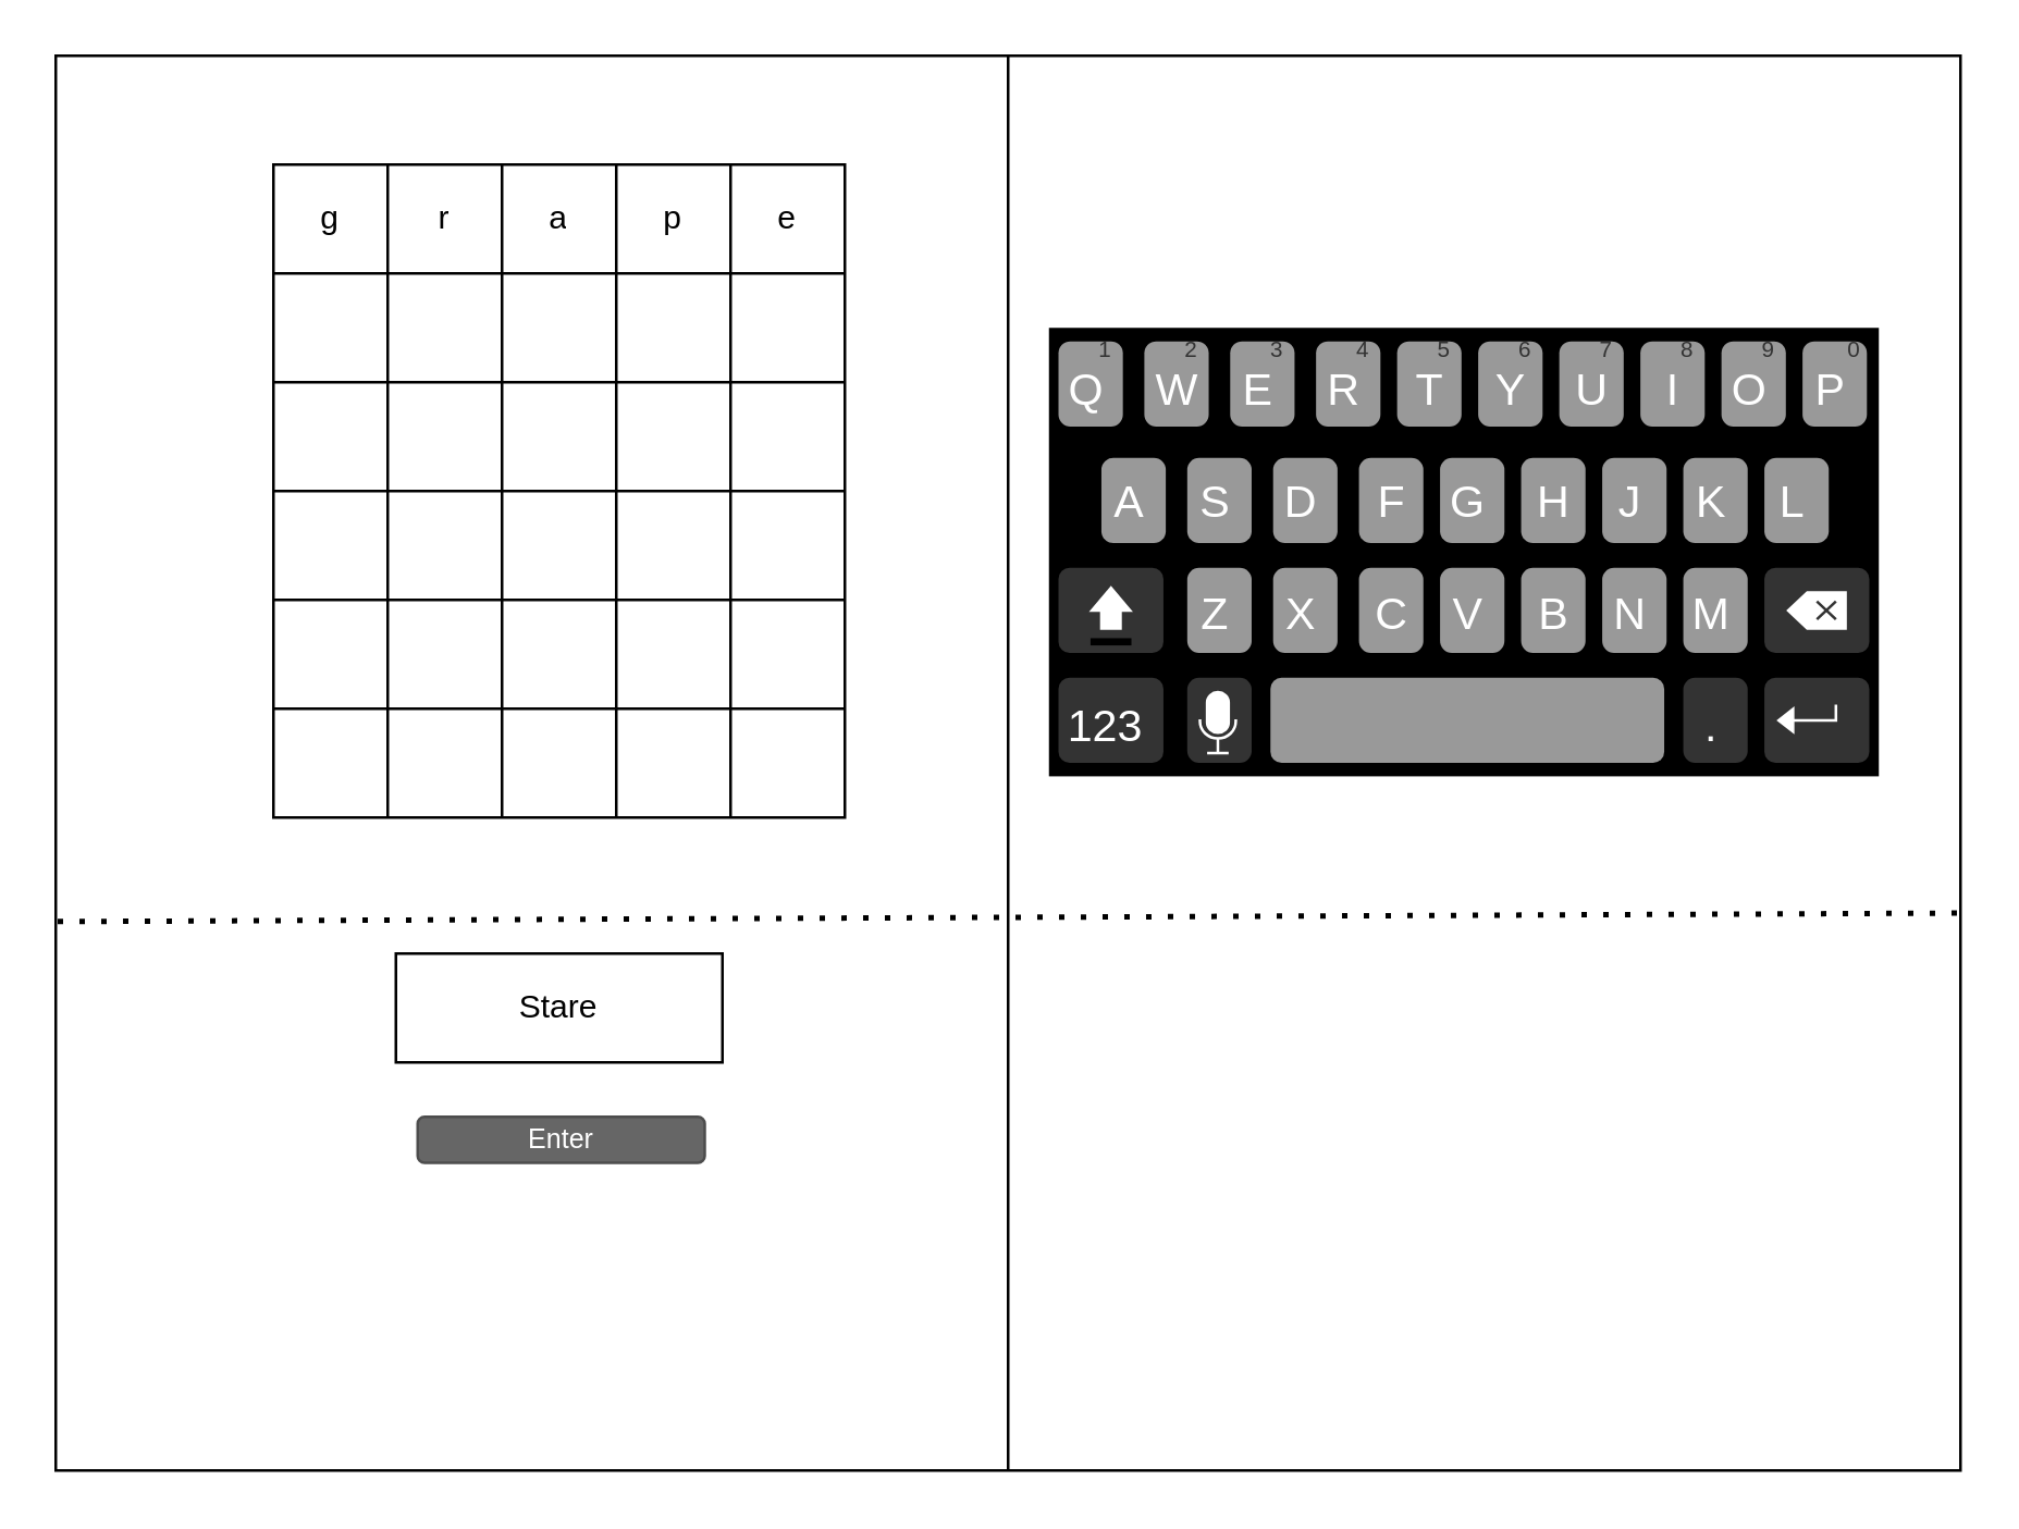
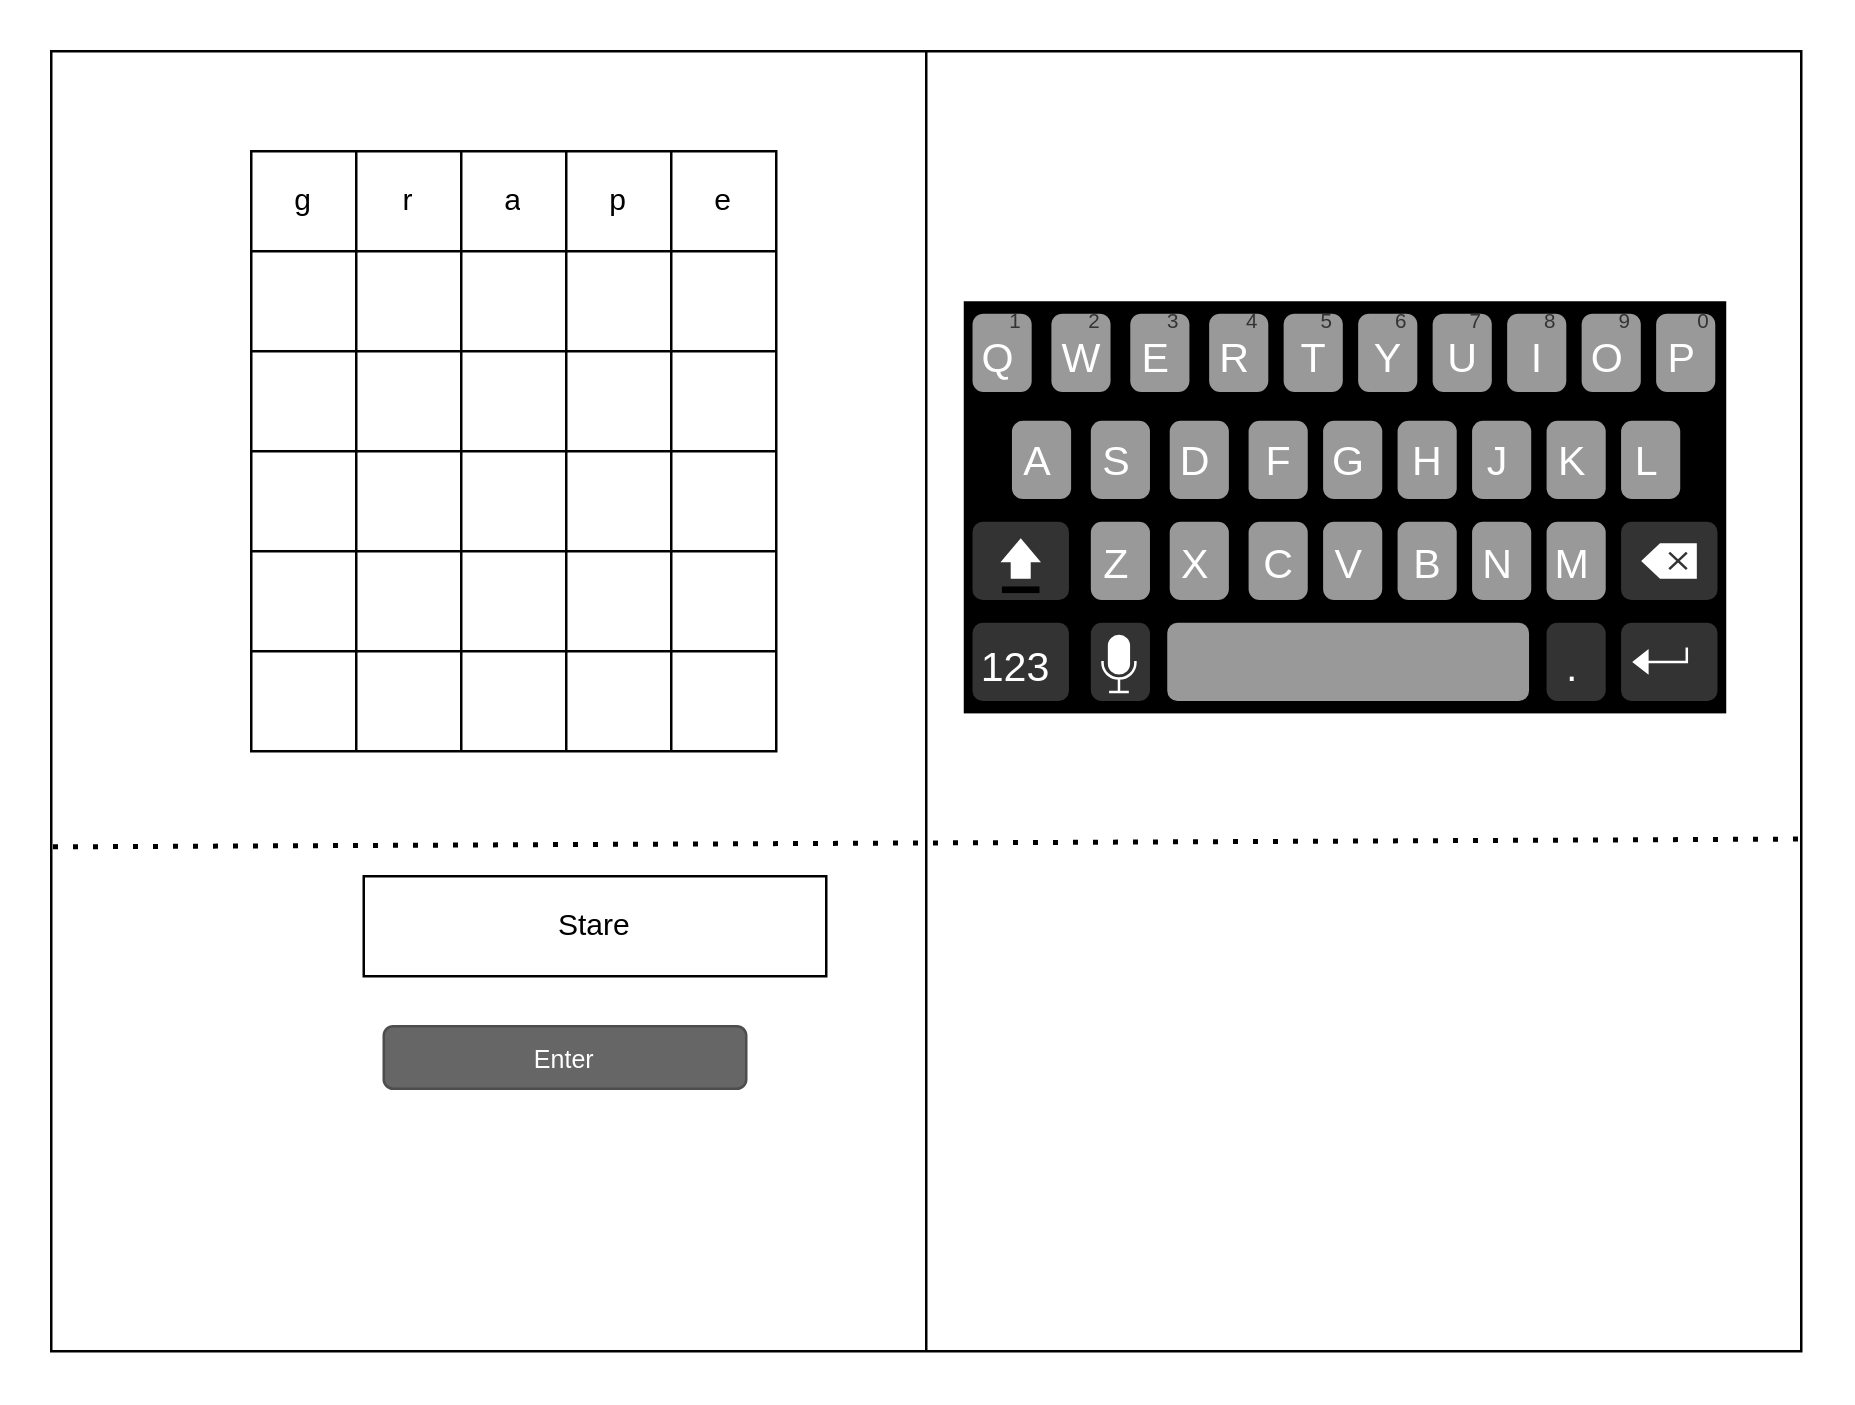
- <mxCell id="40" value="Stare" style="rounded=0;whiteSpace=wrap;html=1;" vertex="1" parent="1"><mxGeometry x="145" y="350" width="120" height="40" as="geometry" /></mxCell>
+ <mxCell id="40" value="Stare" style="rounded=0;whiteSpace=wrap;html=1;" vertex="1" parent="1"><mxGeometry x="145" y="350" width="185" height="40" as="geometry" /></mxCell>
- <mxCell id="41" value="Enter" style="rounded=1;html=1;shadow=0;dashed=0;whiteSpace=wrap;fontSize=10;fillColor=#666666;align=center;strokeColor=#4D4D4D;fontColor=#ffffff;" vertex="1" parent="1"><mxGeometry x="153" y="410" width="105.5" height="16.88" as="geometry" /></mxCell>
+ <mxCell id="41" value="Enter" style="rounded=1;html=1;shadow=0;dashed=0;whiteSpace=wrap;fontSize=10;fillColor=#666666;align=center;strokeColor=#4D4D4D;fontColor=#ffffff;" vertex="1" parent="1"><mxGeometry x="153" y="410" width="145" height="25" as="geometry" /></mxCell>
